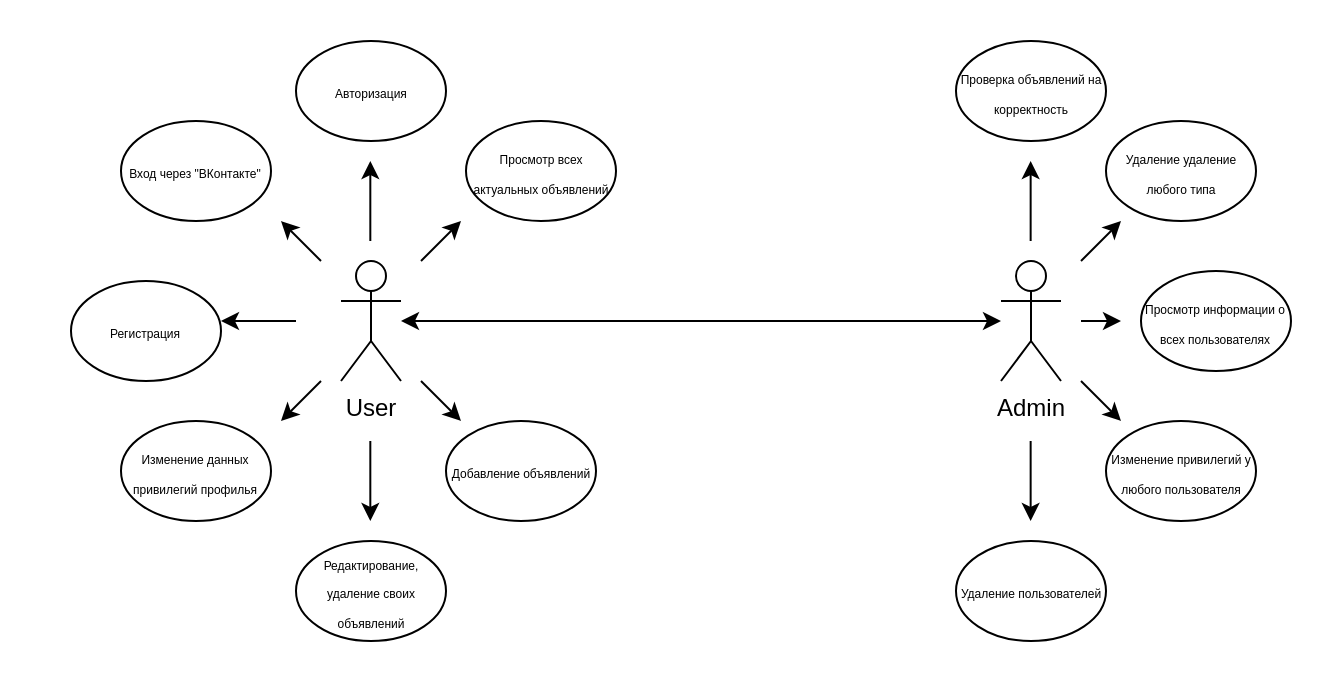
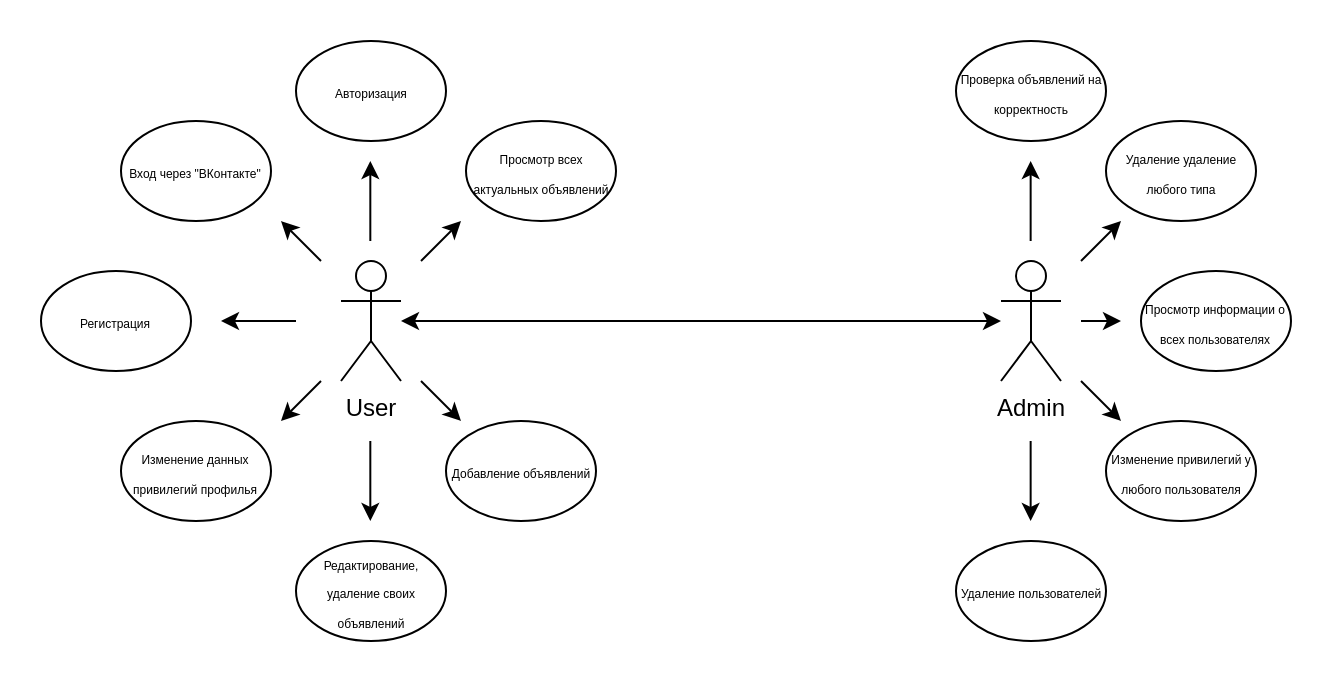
- <mxCell id="26" value="&lt;font style=&quot;font-size: 6px;&quot;&gt;Регистрация&lt;/font&gt;" style="ellipse;whiteSpace=wrap;html=1;" vertex="1" parent="1"><mxGeometry x="35" y="140" width="75" height="50" as="geometry" /></mxCell>
+ <mxCell id="26" value="&lt;font style=&quot;font-size: 6px;&quot;&gt;Регистрация&lt;/font&gt;" style="ellipse;whiteSpace=wrap;html=1;" vertex="1" parent="1"><mxGeometry x="20" y="135" width="75" height="50" as="geometry" /></mxCell>
